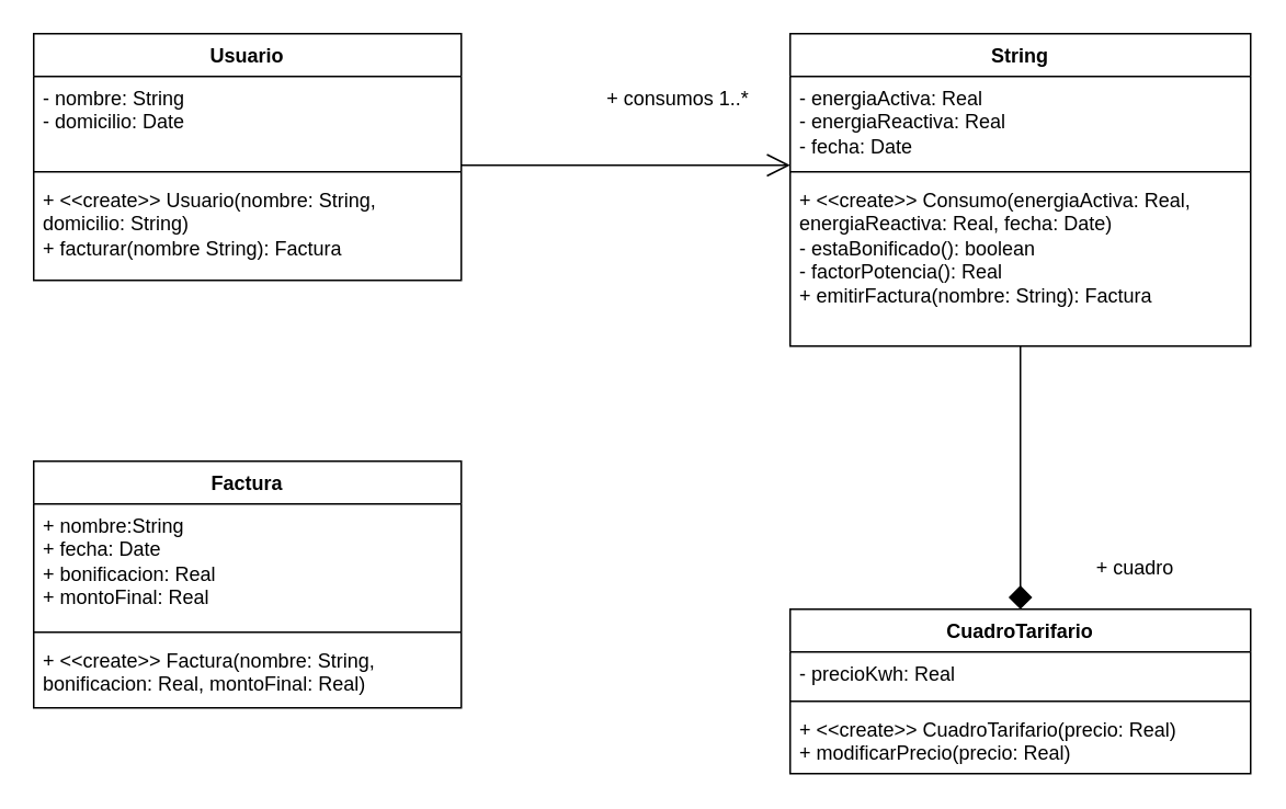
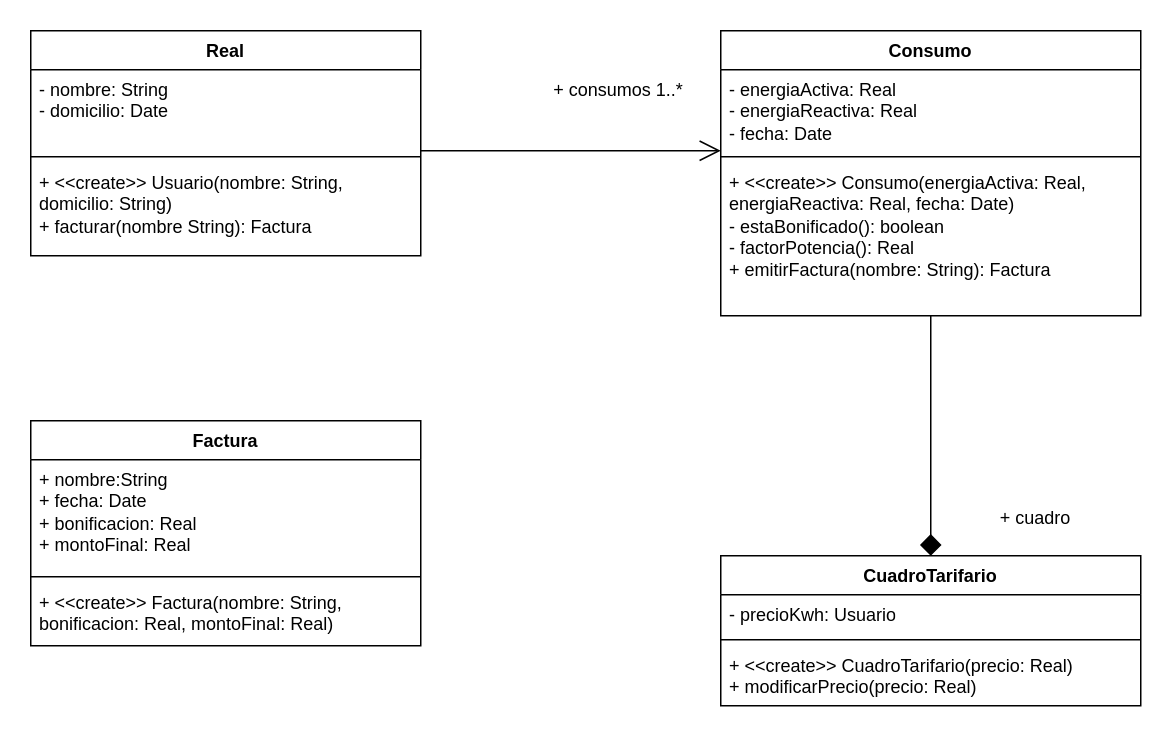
- <mxCell id="2" value="Usuario" style="swimlane;fontStyle=1;align=center;verticalAlign=top;childLayout=stackLayout;horizontal=1;startSize=26;horizontalStack=0;resizeParent=1;resizeParentMax=0;resizeLast=0;collapsible=1;marginBottom=0;whiteSpace=wrap;html=1;" vertex="1" parent="1"><mxGeometry x="20" y="20" width="260" height="150" as="geometry" /></mxCell>
+ <mxCell id="2" value="Real" style="swimlane;fontStyle=1;align=center;verticalAlign=top;childLayout=stackLayout;horizontal=1;startSize=26;horizontalStack=0;resizeParent=1;resizeParentMax=0;resizeLast=0;collapsible=1;marginBottom=0;whiteSpace=wrap;html=1;" vertex="1" parent="1"><mxGeometry x="20" y="20" width="260" height="150" as="geometry" /></mxCell>
- <mxCell id="6" value="String" style="swimlane;fontStyle=1;align=center;verticalAlign=top;childLayout=stackLayout;horizontal=1;startSize=26;horizontalStack=0;resizeParent=1;resizeParentMax=0;resizeLast=0;collapsible=1;marginBottom=0;whiteSpace=wrap;html=1;" vertex="1" parent="1"><mxGeometry x="480" y="20" width="280" height="190" as="geometry" /></mxCell>
+ <mxCell id="6" value="Consumo" style="swimlane;fontStyle=1;align=center;verticalAlign=top;childLayout=stackLayout;horizontal=1;startSize=26;horizontalStack=0;resizeParent=1;resizeParentMax=0;resizeLast=0;collapsible=1;marginBottom=0;whiteSpace=wrap;html=1;" vertex="1" parent="1"><mxGeometry x="480" y="20" width="280" height="190" as="geometry" /></mxCell>
- <mxCell id="15" value="- precioKwh: Real" style="text;strokeColor=none;fillColor=none;align=left;verticalAlign=top;spacingLeft=4;spacingRight=4;overflow=hidden;rotatable=0;points=[[0,0.5],[1,0.5]];portConstraint=eastwest;whiteSpace=wrap;html=1;" vertex="1" parent="14"><mxGeometry y="26" width="280" height="26" as="geometry" /></mxCell>
+ <mxCell id="15" value="- precioKwh: Usuario" style="text;strokeColor=none;fillColor=none;align=left;verticalAlign=top;spacingLeft=4;spacingRight=4;overflow=hidden;rotatable=0;points=[[0,0.5],[1,0.5]];portConstraint=eastwest;whiteSpace=wrap;html=1;" vertex="1" parent="14"><mxGeometry y="26" width="280" height="26" as="geometry" /></mxCell>
